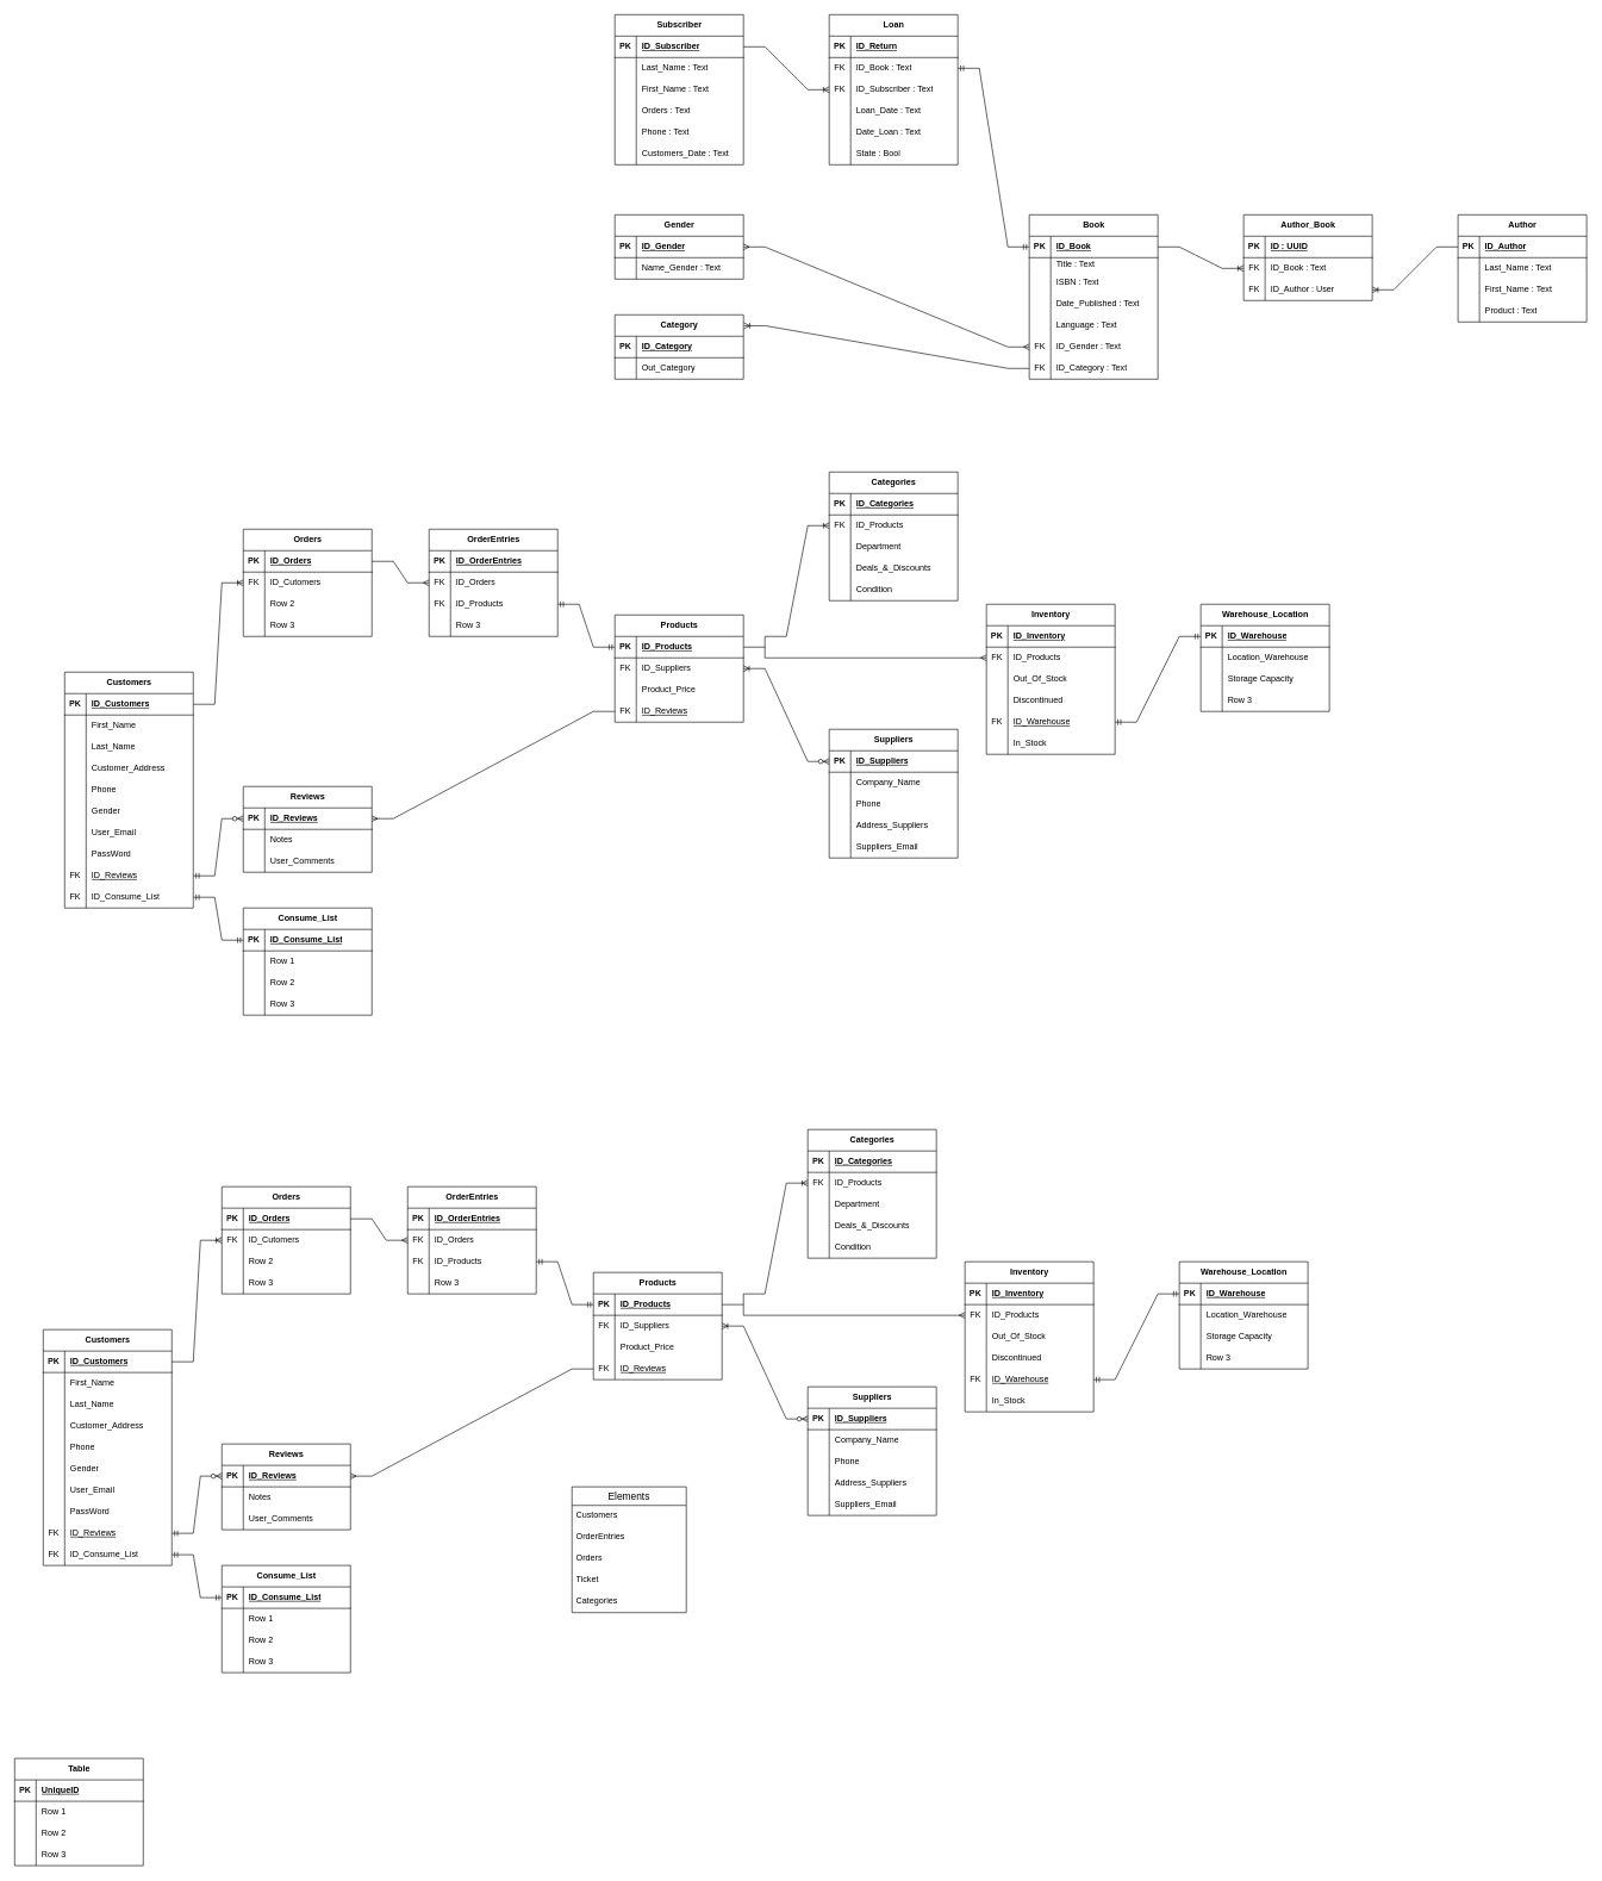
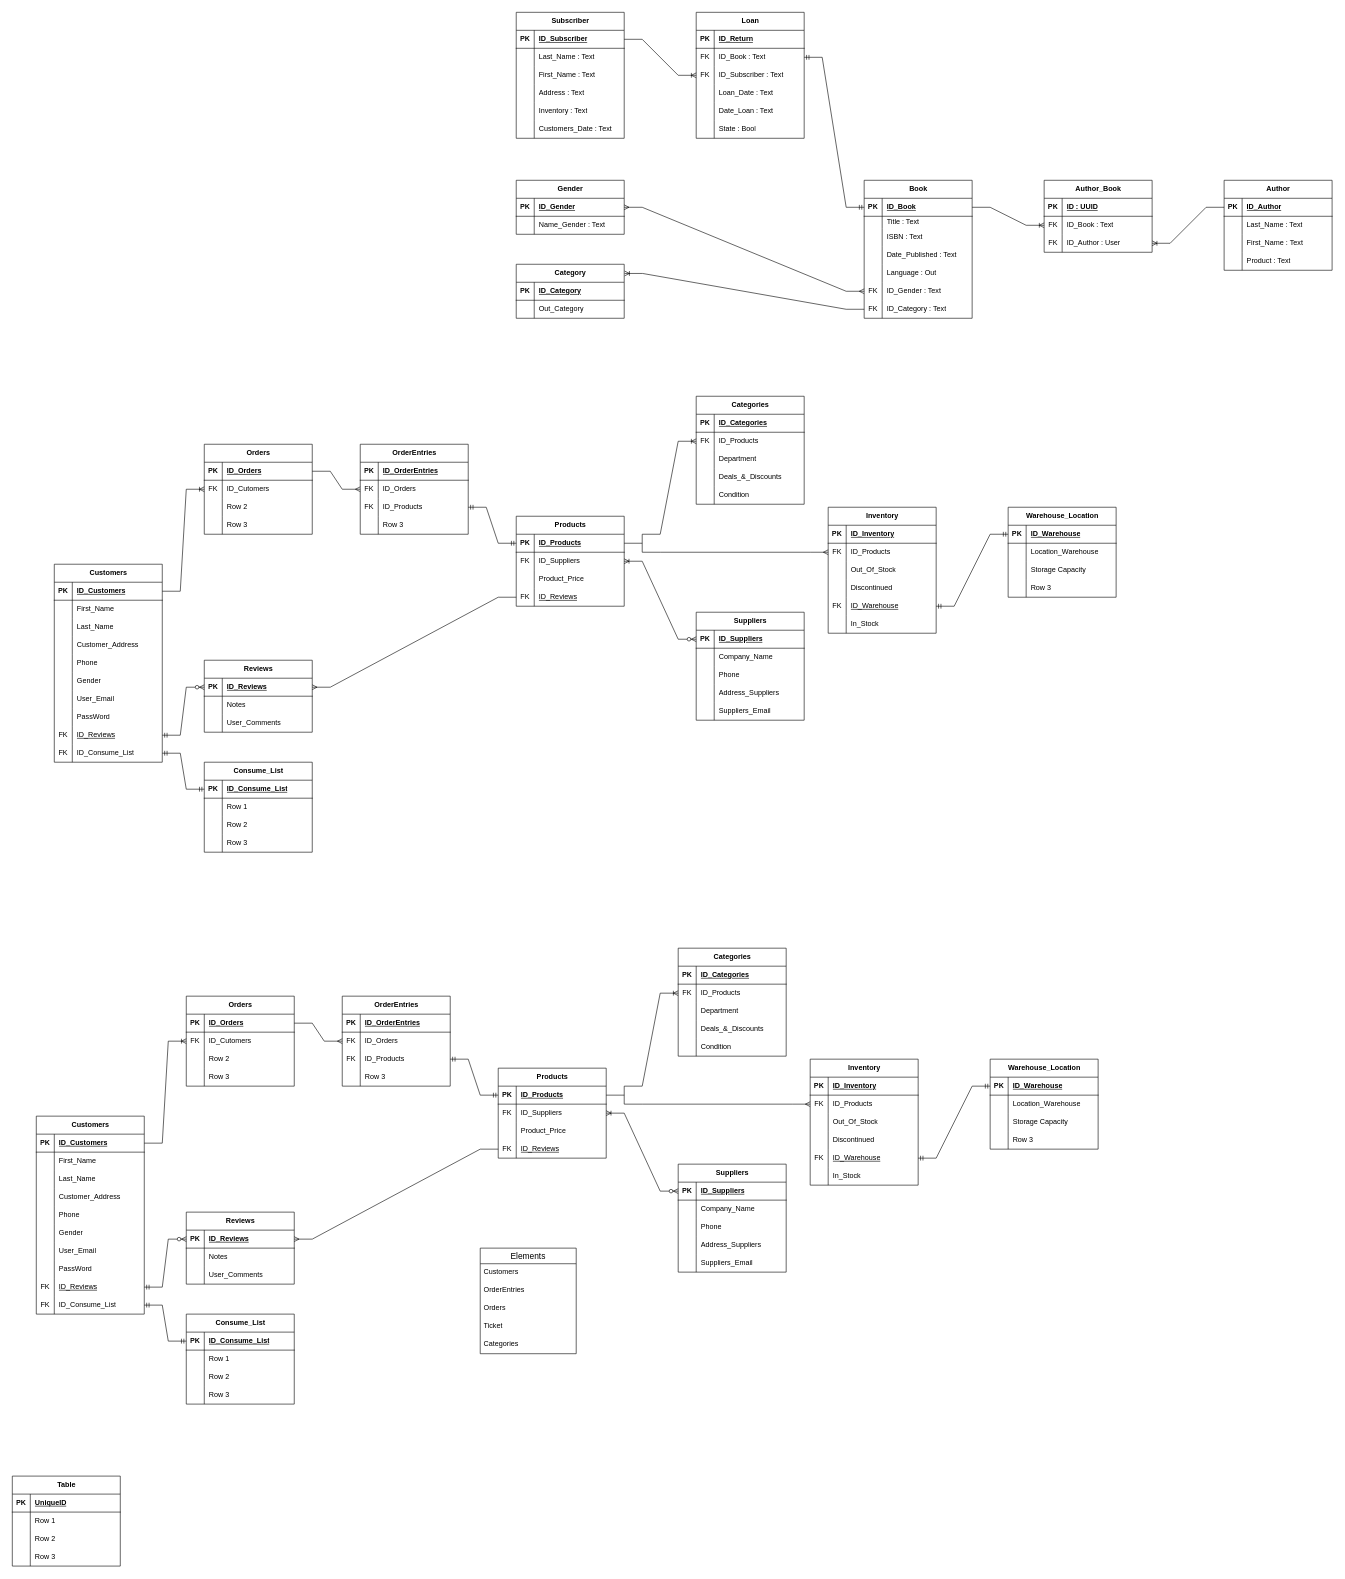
- <mxCell id="66" value="Orders : Text" style="shape=partialRectangle;connectable=0;fillColor=none;top=0;left=0;bottom=0;right=0;align=left;spacingLeft=6;overflow=hidden;whiteSpace=wrap;html=1;" parent="64" vertex="1"><mxGeometry x="30" width="150" height="30" as="geometry"><mxRectangle width="150" height="30" as="alternateBounds" /></mxGeometry></mxCell>
+ <mxCell id="66" value="Address : Text" style="shape=partialRectangle;connectable=0;fillColor=none;top=0;left=0;bottom=0;right=0;align=left;spacingLeft=6;overflow=hidden;whiteSpace=wrap;html=1;" parent="64" vertex="1"><mxGeometry x="30" width="150" height="30" as="geometry"><mxRectangle width="150" height="30" as="alternateBounds" /></mxGeometry></mxCell>
- <mxCell id="69" value="Phone : Text" style="shape=partialRectangle;connectable=0;fillColor=none;top=0;left=0;bottom=0;right=0;align=left;spacingLeft=6;overflow=hidden;whiteSpace=wrap;html=1;" parent="67" vertex="1"><mxGeometry x="30" width="150" height="30" as="geometry"><mxRectangle width="150" height="30" as="alternateBounds" /></mxGeometry></mxCell>
+ <mxCell id="69" value="Inventory : Text" style="shape=partialRectangle;connectable=0;fillColor=none;top=0;left=0;bottom=0;right=0;align=left;spacingLeft=6;overflow=hidden;whiteSpace=wrap;html=1;" parent="67" vertex="1"><mxGeometry x="30" width="150" height="30" as="geometry"><mxRectangle width="150" height="30" as="alternateBounds" /></mxGeometry></mxCell>
- <mxCell id="17" value="Language&amp;nbsp;: Text" style="shape=partialRectangle;connectable=0;fillColor=none;top=0;left=0;bottom=0;right=0;align=left;spacingLeft=6;overflow=hidden;whiteSpace=wrap;html=1;" parent="15" vertex="1"><mxGeometry x="30" width="150" height="30" as="geometry"><mxRectangle width="150" height="30" as="alternateBounds" /></mxGeometry></mxCell>
+ <mxCell id="17" value="Language&amp;nbsp;: Out" style="shape=partialRectangle;connectable=0;fillColor=none;top=0;left=0;bottom=0;right=0;align=left;spacingLeft=6;overflow=hidden;whiteSpace=wrap;html=1;" parent="15" vertex="1"><mxGeometry x="30" width="150" height="30" as="geometry"><mxRectangle width="150" height="30" as="alternateBounds" /></mxGeometry></mxCell>
